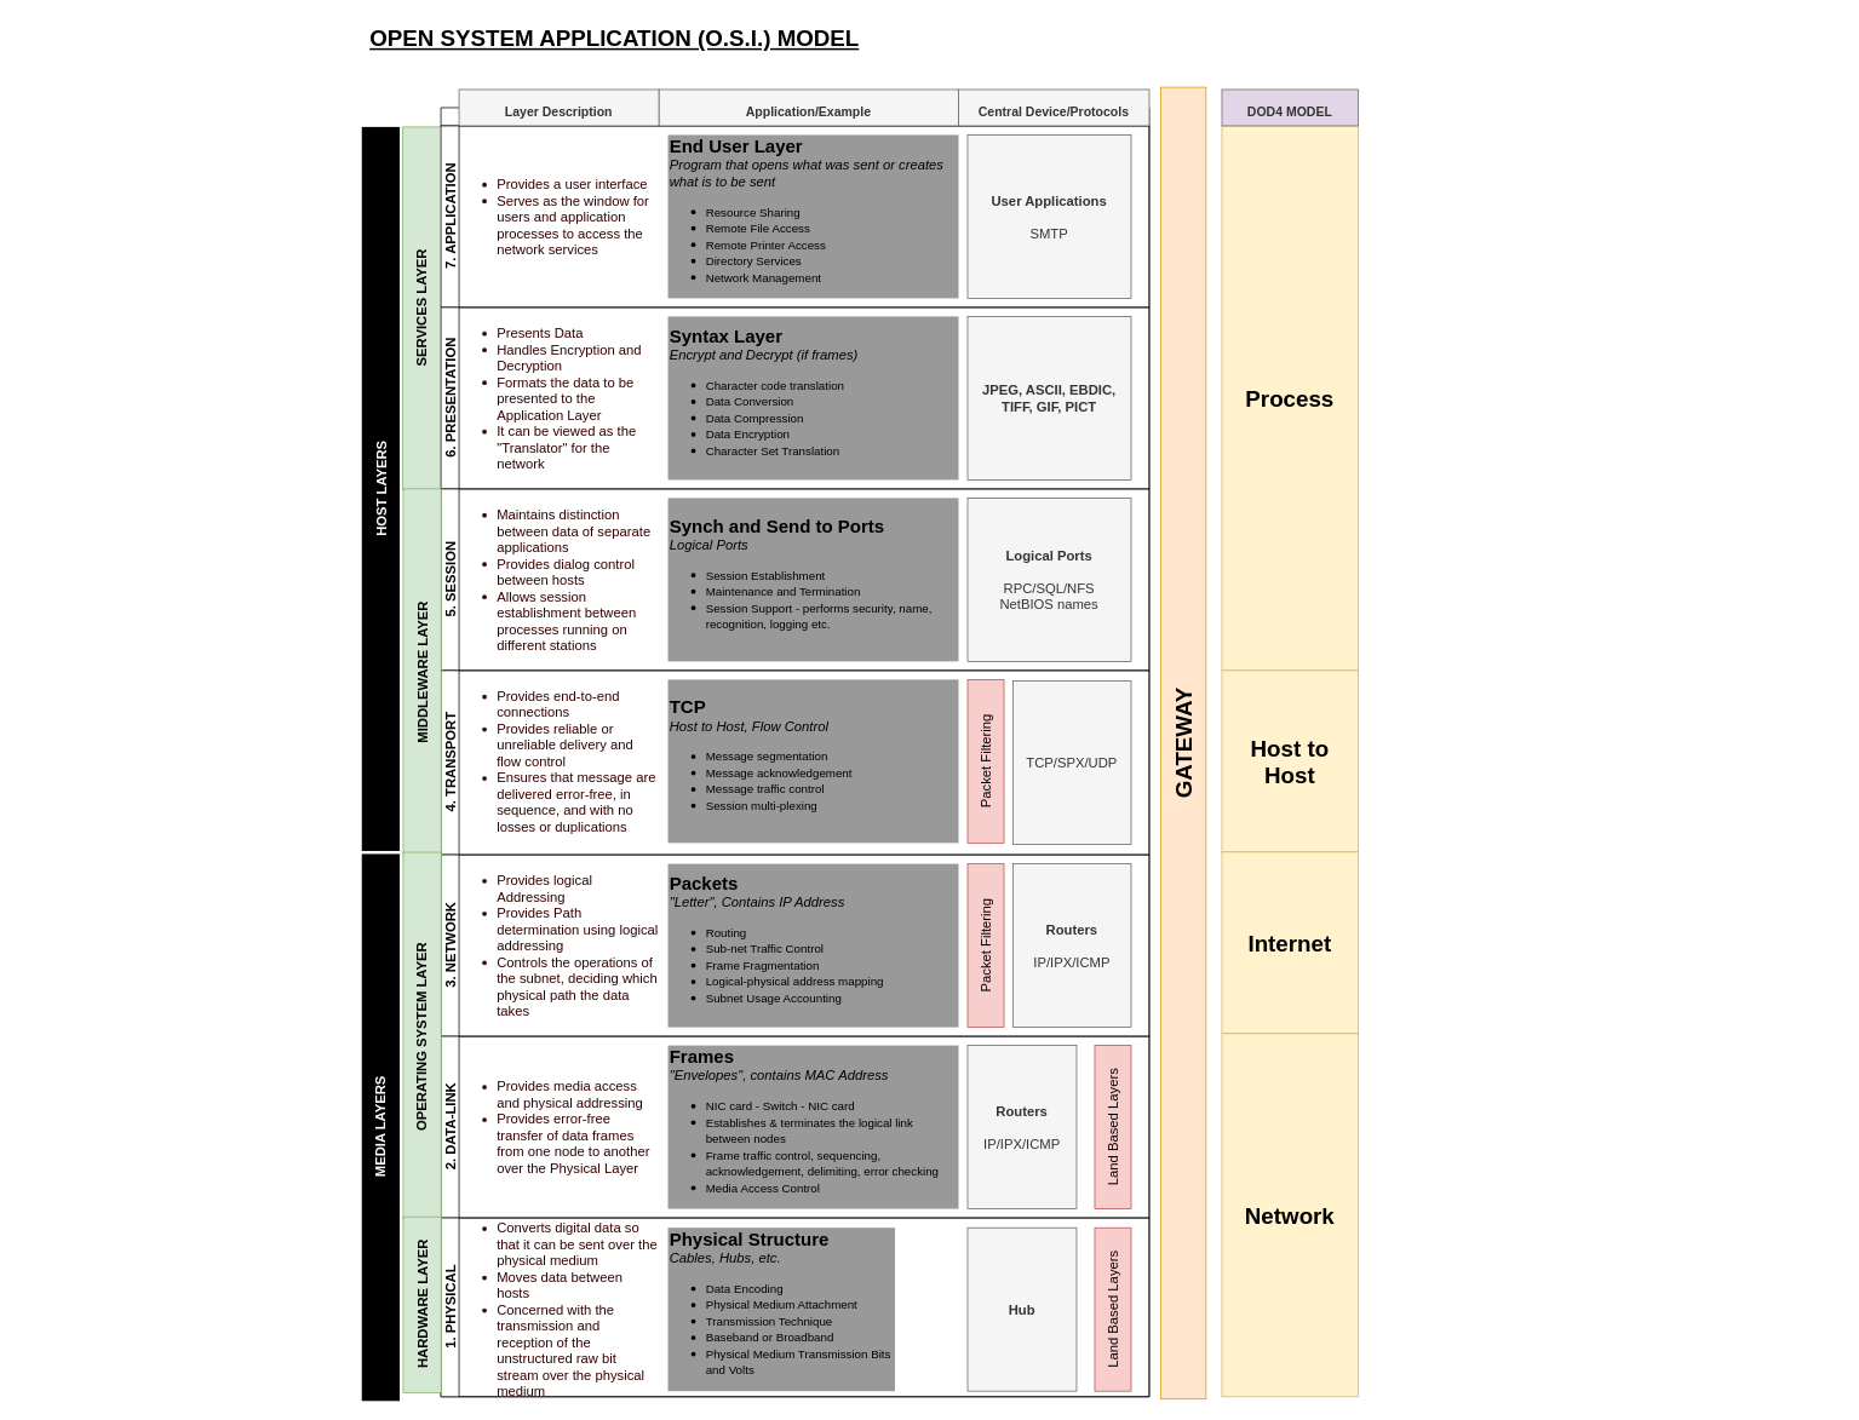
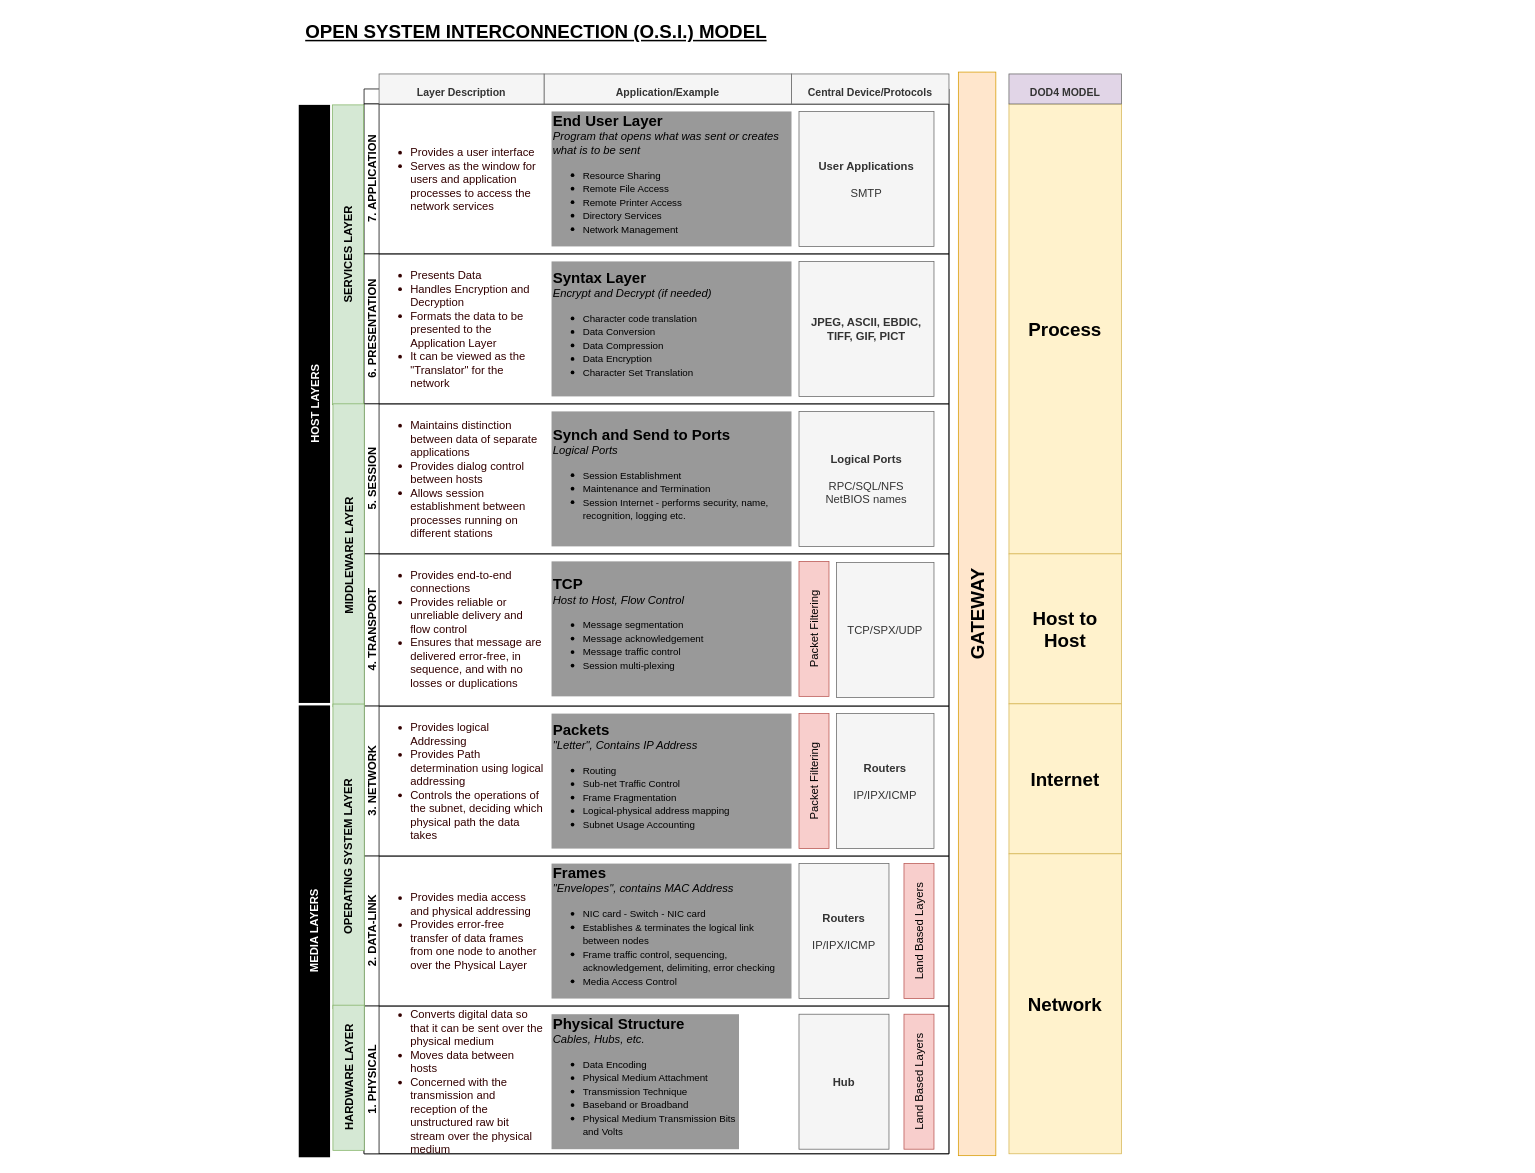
- <mxCell id="47" value="&lt;b&gt;&lt;u&gt;OPEN SYSTEM APPLICATION (O.S.I.) MODEL&lt;/u&gt;&lt;/b&gt;" style="text;html=1;fontSize=25;fontColor=#000000;" parent="1" vertex="1"><mxGeometry x="405" y="20" width="640" height="50" as="geometry" /></mxCell>
+ <mxCell id="47" value="&lt;b&gt;&lt;u&gt;OPEN SYSTEM INTERCONNECTION (O.S.I.) MODEL&lt;/u&gt;&lt;/b&gt;" style="text;html=1;fontSize=25;fontColor=#000000;" parent="1" vertex="1"><mxGeometry x="405" y="20" width="640" height="50" as="geometry" /></mxCell>
- <mxCell id="9" value="&lt;div style=&quot;font-size: 20px&quot;&gt;&lt;b&gt;Syntax Layer&lt;/b&gt;&lt;/div&gt;&lt;div&gt;&lt;font style=&quot;font-size: 15px&quot;&gt;&lt;i&gt;Encrypt and Decrypt (if frames)&lt;/i&gt;&lt;/font&gt;&lt;/div&gt;&lt;ul&gt;&lt;li&gt;&lt;span style=&quot;font-size: 13px&quot;&gt;Character code translation&lt;/span&gt;&lt;/li&gt;&lt;li&gt;&lt;span style=&quot;font-size: 13px&quot;&gt;Data Conversion&lt;/span&gt;&lt;/li&gt;&lt;li&gt;&lt;span style=&quot;font-size: 13px&quot;&gt;Data Compression&lt;/span&gt;&lt;/li&gt;&lt;li&gt;&lt;span style=&quot;font-size: 13px&quot;&gt;Data Encryption&lt;/span&gt;&lt;/li&gt;&lt;li&gt;&lt;span style=&quot;font-size: 13px&quot;&gt;Character Set Translation&lt;/span&gt;&lt;/li&gt;&lt;/ul&gt;" style="text;html=1;strokeColor=none;fillColor=#999999;align=left;verticalAlign=middle;whiteSpace=wrap;rounded=0;fontSize=15;fontColor=#000000;" parent="7" vertex="1"><mxGeometry x="250" y="10" width="320" height="180" as="geometry" /></mxCell>
+ <mxCell id="9" value="&lt;div style=&quot;font-size: 20px&quot;&gt;&lt;b&gt;Syntax Layer&lt;/b&gt;&lt;/div&gt;&lt;div&gt;&lt;font style=&quot;font-size: 15px&quot;&gt;&lt;i&gt;Encrypt and Decrypt (if needed)&lt;/i&gt;&lt;/font&gt;&lt;/div&gt;&lt;ul&gt;&lt;li&gt;&lt;span style=&quot;font-size: 13px&quot;&gt;Character code translation&lt;/span&gt;&lt;/li&gt;&lt;li&gt;&lt;span style=&quot;font-size: 13px&quot;&gt;Data Conversion&lt;/span&gt;&lt;/li&gt;&lt;li&gt;&lt;span style=&quot;font-size: 13px&quot;&gt;Data Compression&lt;/span&gt;&lt;/li&gt;&lt;li&gt;&lt;span style=&quot;font-size: 13px&quot;&gt;Data Encryption&lt;/span&gt;&lt;/li&gt;&lt;li&gt;&lt;span style=&quot;font-size: 13px&quot;&gt;Character Set Translation&lt;/span&gt;&lt;/li&gt;&lt;/ul&gt;" style="text;html=1;strokeColor=none;fillColor=#999999;align=left;verticalAlign=middle;whiteSpace=wrap;rounded=0;fontSize=15;fontColor=#000000;" parent="7" vertex="1"><mxGeometry x="250" y="10" width="320" height="180" as="geometry" /></mxCell>
- <mxCell id="12" value="&lt;div style=&quot;font-size: 20px&quot;&gt;&lt;b&gt;Synch and Send to Ports&lt;/b&gt;&lt;/div&gt;&lt;div&gt;&lt;font style=&quot;font-size: 15px&quot;&gt;&lt;i&gt;Logical Ports&lt;/i&gt;&lt;/font&gt;&lt;/div&gt;&lt;ul&gt;&lt;li&gt;&lt;span style=&quot;font-size: 13px&quot;&gt;Session Establishment&lt;/span&gt;&lt;/li&gt;&lt;li&gt;&lt;span style=&quot;font-size: 13px&quot;&gt;Maintenance and Termination&lt;/span&gt;&lt;/li&gt;&lt;li&gt;&lt;span style=&quot;font-size: 13px&quot;&gt;Session Support - performs security, name, recognition, logging etc.&amp;nbsp;&lt;/span&gt;&lt;/li&gt;&lt;/ul&gt;" style="text;html=1;strokeColor=none;fillColor=#999999;align=left;verticalAlign=middle;whiteSpace=wrap;rounded=0;fontSize=15;fontColor=#000000;" parent="11" vertex="1"><mxGeometry x="250" y="10" width="320" height="180" as="geometry" /></mxCell>
+ <mxCell id="12" value="&lt;div style=&quot;font-size: 20px&quot;&gt;&lt;b&gt;Synch and Send to Ports&lt;/b&gt;&lt;/div&gt;&lt;div&gt;&lt;font style=&quot;font-size: 15px&quot;&gt;&lt;i&gt;Logical Ports&lt;/i&gt;&lt;/font&gt;&lt;/div&gt;&lt;ul&gt;&lt;li&gt;&lt;span style=&quot;font-size: 13px&quot;&gt;Session Establishment&lt;/span&gt;&lt;/li&gt;&lt;li&gt;&lt;span style=&quot;font-size: 13px&quot;&gt;Maintenance and Termination&lt;/span&gt;&lt;/li&gt;&lt;li&gt;&lt;span style=&quot;font-size: 13px&quot;&gt;Session Internet - performs security, name, recognition, logging etc.&amp;nbsp;&lt;/span&gt;&lt;/li&gt;&lt;/ul&gt;" style="text;html=1;strokeColor=none;fillColor=#999999;align=left;verticalAlign=middle;whiteSpace=wrap;rounded=0;fontSize=15;fontColor=#000000;" parent="11" vertex="1"><mxGeometry x="250" y="10" width="320" height="180" as="geometry" /></mxCell>
